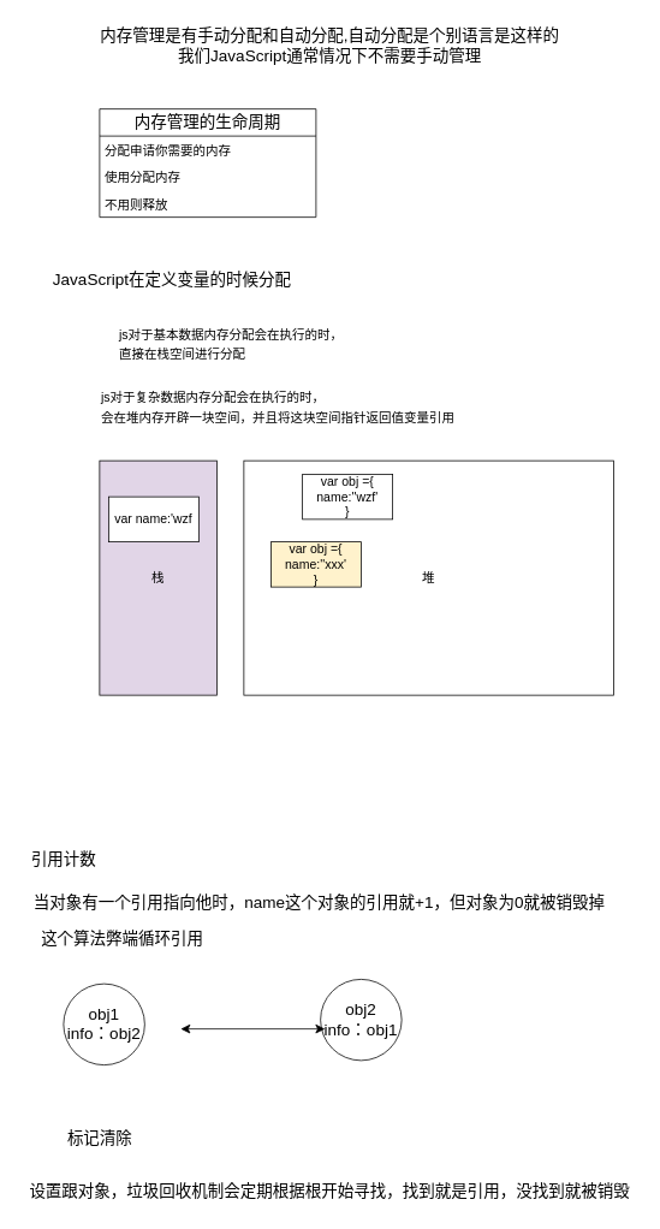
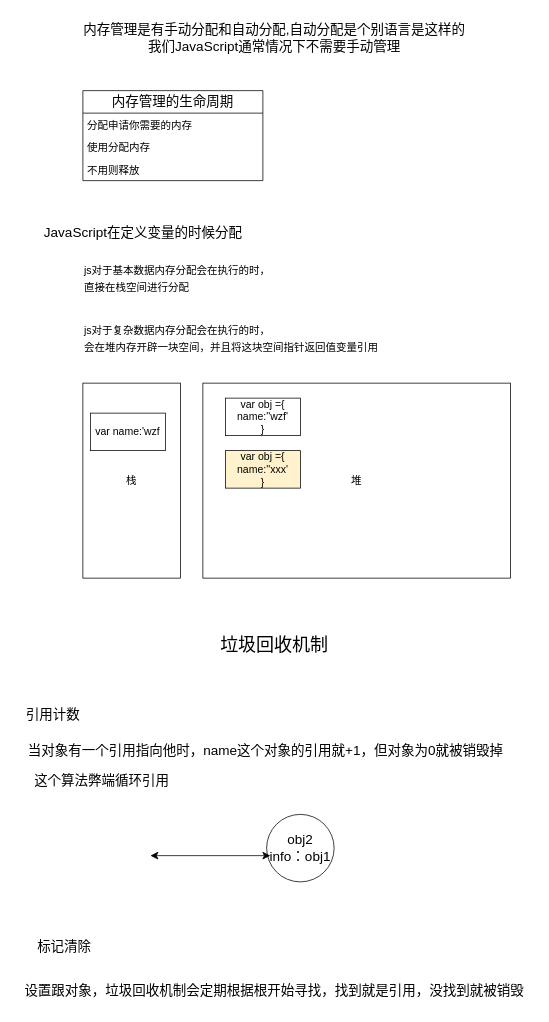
- <mxCell id="8" value="&lt;font style=&quot;font-size: 14px;&quot;&gt;js对于基本数据内存分配会在执行的时，&lt;br&gt;直接在栈空间进行分配&lt;/font&gt;" style="text;html=1;align=left;verticalAlign=middle;resizable=0;points=[];autosize=1;strokeColor=none;fillColor=none;fontSize=18;" vertex="1" parent="1"><mxGeometry x="130" y="350" width="270" height="60" as="geometry" /></mxCell>
+ <mxCell id="8" value="&lt;font style=&quot;font-size: 14px;&quot;&gt;js对于基本数据内存分配会在执行的时，&lt;br&gt;直接在栈空间进行分配&lt;/font&gt;" style="text;html=1;align=left;verticalAlign=middle;resizable=0;points=[];autosize=1;strokeColor=none;fillColor=none;fontSize=18;" vertex="1" parent="1"><mxGeometry x="110" y="340" width="270" height="60" as="geometry" /></mxCell>
- <mxCell id="12" value="var obj ={&lt;br&gt;name:''wzf'&lt;br&gt;}" style="whiteSpace=wrap;html=1;fontSize=14;" vertex="1" parent="1"><mxGeometry x="335" y="525" width="100" height="50" as="geometry" /></mxCell>
+ <mxCell id="12" value="var obj ={&lt;br&gt;name:''wzf'&lt;br&gt;}" style="whiteSpace=wrap;html=1;fontSize=14;" vertex="1" parent="1"><mxGeometry x="300" y="530" width="100" height="50" as="geometry" /></mxCell>
- <mxCell id="10" value="栈" style="whiteSpace=wrap;html=1;fontSize=14;fillColor=#e1d5e7;" vertex="1" parent="1"><mxGeometry x="110" y="510" width="130" height="260" as="geometry" /></mxCell>
+ <mxCell id="10" value="栈" style="whiteSpace=wrap;html=1;fontSize=14;" vertex="1" parent="1"><mxGeometry x="110" y="510" width="130" height="260" as="geometry" /></mxCell>
+ <mxCell id="15" value="&lt;font style=&quot;font-size: 24px;&quot;&gt;垃圾回收机制&lt;/font&gt;" style="text;html=1;align=center;verticalAlign=middle;resizable=0;points=[];autosize=1;strokeColor=none;fillColor=none;fontSize=14;" vertex="1" parent="1"><mxGeometry x="280" y="840" width="170" height="40" as="geometry" /></mxCell>
- <mxCell id="20" value="obj1&lt;br&gt;info：obj2" style="ellipse;whiteSpace=wrap;html=1;fontSize=18;" vertex="1" parent="1"><mxGeometry x="70" y="1090" width="90" height="90" as="geometry" /></mxCell>
- <mxCell id="16" value="&lt;font style=&quot;font-size: 18px;&quot;&gt;标记清除&lt;/font&gt;" style="text;html=1;align=center;verticalAlign=middle;resizable=0;points=[];autosize=1;strokeColor=none;fillColor=none;fontSize=24;" vertex="1" parent="1"><mxGeometry x="60" y="1240" width="100" height="40" as="geometry" /></mxCell>
+ <mxCell id="16" value="&lt;font style=&quot;font-size: 18px;&quot;&gt;标记清除&lt;/font&gt;" style="text;html=1;align=center;verticalAlign=middle;resizable=0;points=[];autosize=1;strokeColor=none;fillColor=none;fontSize=24;" vertex="1" parent="1"><mxGeometry x="35" y="1240" width="100" height="40" as="geometry" /></mxCell>
